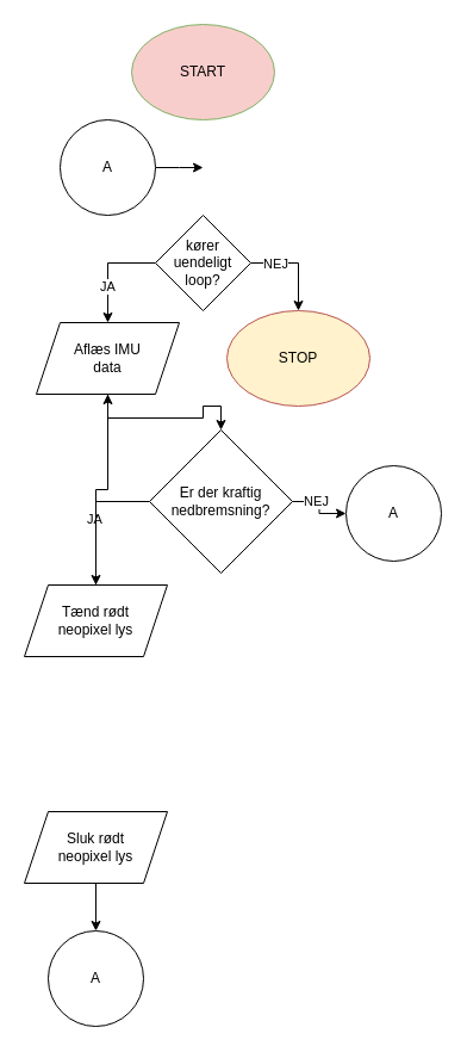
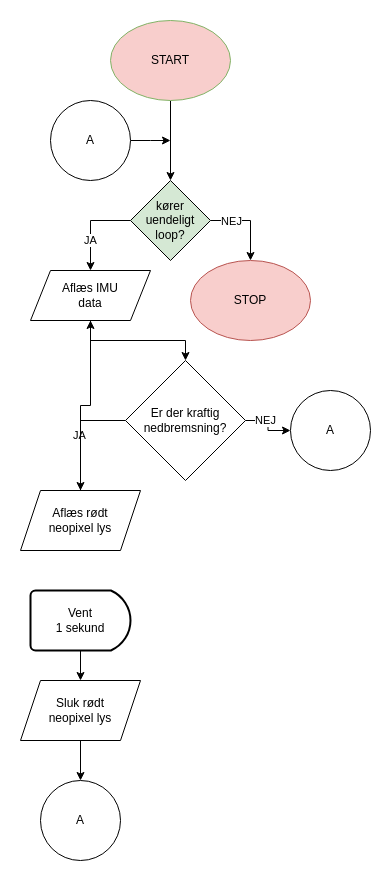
+ <mxCell id="2" value="" style="edgeStyle=orthogonalEdgeStyle;rounded=0;orthogonalLoop=1;jettySize=auto;html=1;" edge="1" parent="1" source="3" target="7"><mxGeometry relative="1" as="geometry" /></mxCell>
- <mxCell id="7" value="kører uendeligt loop?" style="rhombus;whiteSpace=wrap;html=1;" vertex="1" parent="1"><mxGeometry x="130" y="180" width="80" height="80" as="geometry" /></mxCell>
+ <mxCell id="7" value="kører uendeligt loop?" style="rhombus;whiteSpace=wrap;html=1;fillColor=#d5e8d4;" vertex="1" parent="1"><mxGeometry x="130" y="180" width="80" height="80" as="geometry" /></mxCell>
- <mxCell id="9" value="&lt;div&gt;Aflæs IMU&lt;/div&gt;&lt;div&gt;data&lt;br&gt;&lt;/div&gt;" style="shape=parallelogram;perimeter=parallelogramPerimeter;whiteSpace=wrap;html=1;fixedSize=1;" vertex="1" parent="1"><mxGeometry x="30" y="270" width="120" height="60" as="geometry" /></mxCell>
+ <mxCell id="9" value="&lt;div&gt;Aflæs IMU&lt;/div&gt;&lt;div&gt;data&lt;br&gt;&lt;/div&gt;" style="shape=parallelogram;perimeter=parallelogramPerimeter;whiteSpace=wrap;html=1;fixedSize=1;" vertex="1" parent="1"><mxGeometry x="30" y="270" width="120" height="50" as="geometry" /></mxCell>
- <mxCell id="15" value="STOP" style="ellipse;whiteSpace=wrap;html=1;fillColor=#fff2cc;strokeColor=#b85450;" vertex="1" parent="1"><mxGeometry x="190" y="260" width="120" height="80" as="geometry" /></mxCell>
+ <mxCell id="15" value="STOP" style="ellipse;whiteSpace=wrap;html=1;fillColor=#f8cecc;strokeColor=#b85450;" vertex="1" parent="1"><mxGeometry x="190" y="260" width="120" height="80" as="geometry" /></mxCell>
- <mxCell id="19" value="&lt;div&gt;Tænd rødt&lt;/div&gt;&lt;div&gt;neopixel lys&lt;br&gt;&lt;/div&gt;" style="shape=parallelogram;perimeter=parallelogramPerimeter;whiteSpace=wrap;html=1;fixedSize=1;" vertex="1" parent="1"><mxGeometry x="20" y="490" width="120" height="60" as="geometry" /></mxCell>
+ <mxCell id="19" value="&lt;div&gt;Aflæs rødt&lt;/div&gt;&lt;div&gt;neopixel lys&lt;br&gt;&lt;/div&gt;" style="shape=parallelogram;perimeter=parallelogramPerimeter;whiteSpace=wrap;html=1;fixedSize=1;" vertex="1" parent="1"><mxGeometry x="20" y="490" width="120" height="60" as="geometry" /></mxCell>
+ <mxCell id="21" value="&lt;div&gt;Vent&lt;/div&gt;&lt;div&gt;1 sekund&lt;br&gt;&lt;/div&gt;" style="strokeWidth=2;html=1;shape=mxgraph.flowchart.delay;whiteSpace=wrap;" vertex="1" parent="1"><mxGeometry x="30" y="590" width="100" height="60" as="geometry" /></mxCell>
+ <mxCell id="20" style="edgeStyle=orthogonalEdgeStyle;rounded=0;orthogonalLoop=1;jettySize=auto;html=1;entryX=0.5;entryY=0;entryDx=0;entryDy=0;" edge="1" parent="1" source="21" target="24"><mxGeometry relative="1" as="geometry" /></mxCell>
